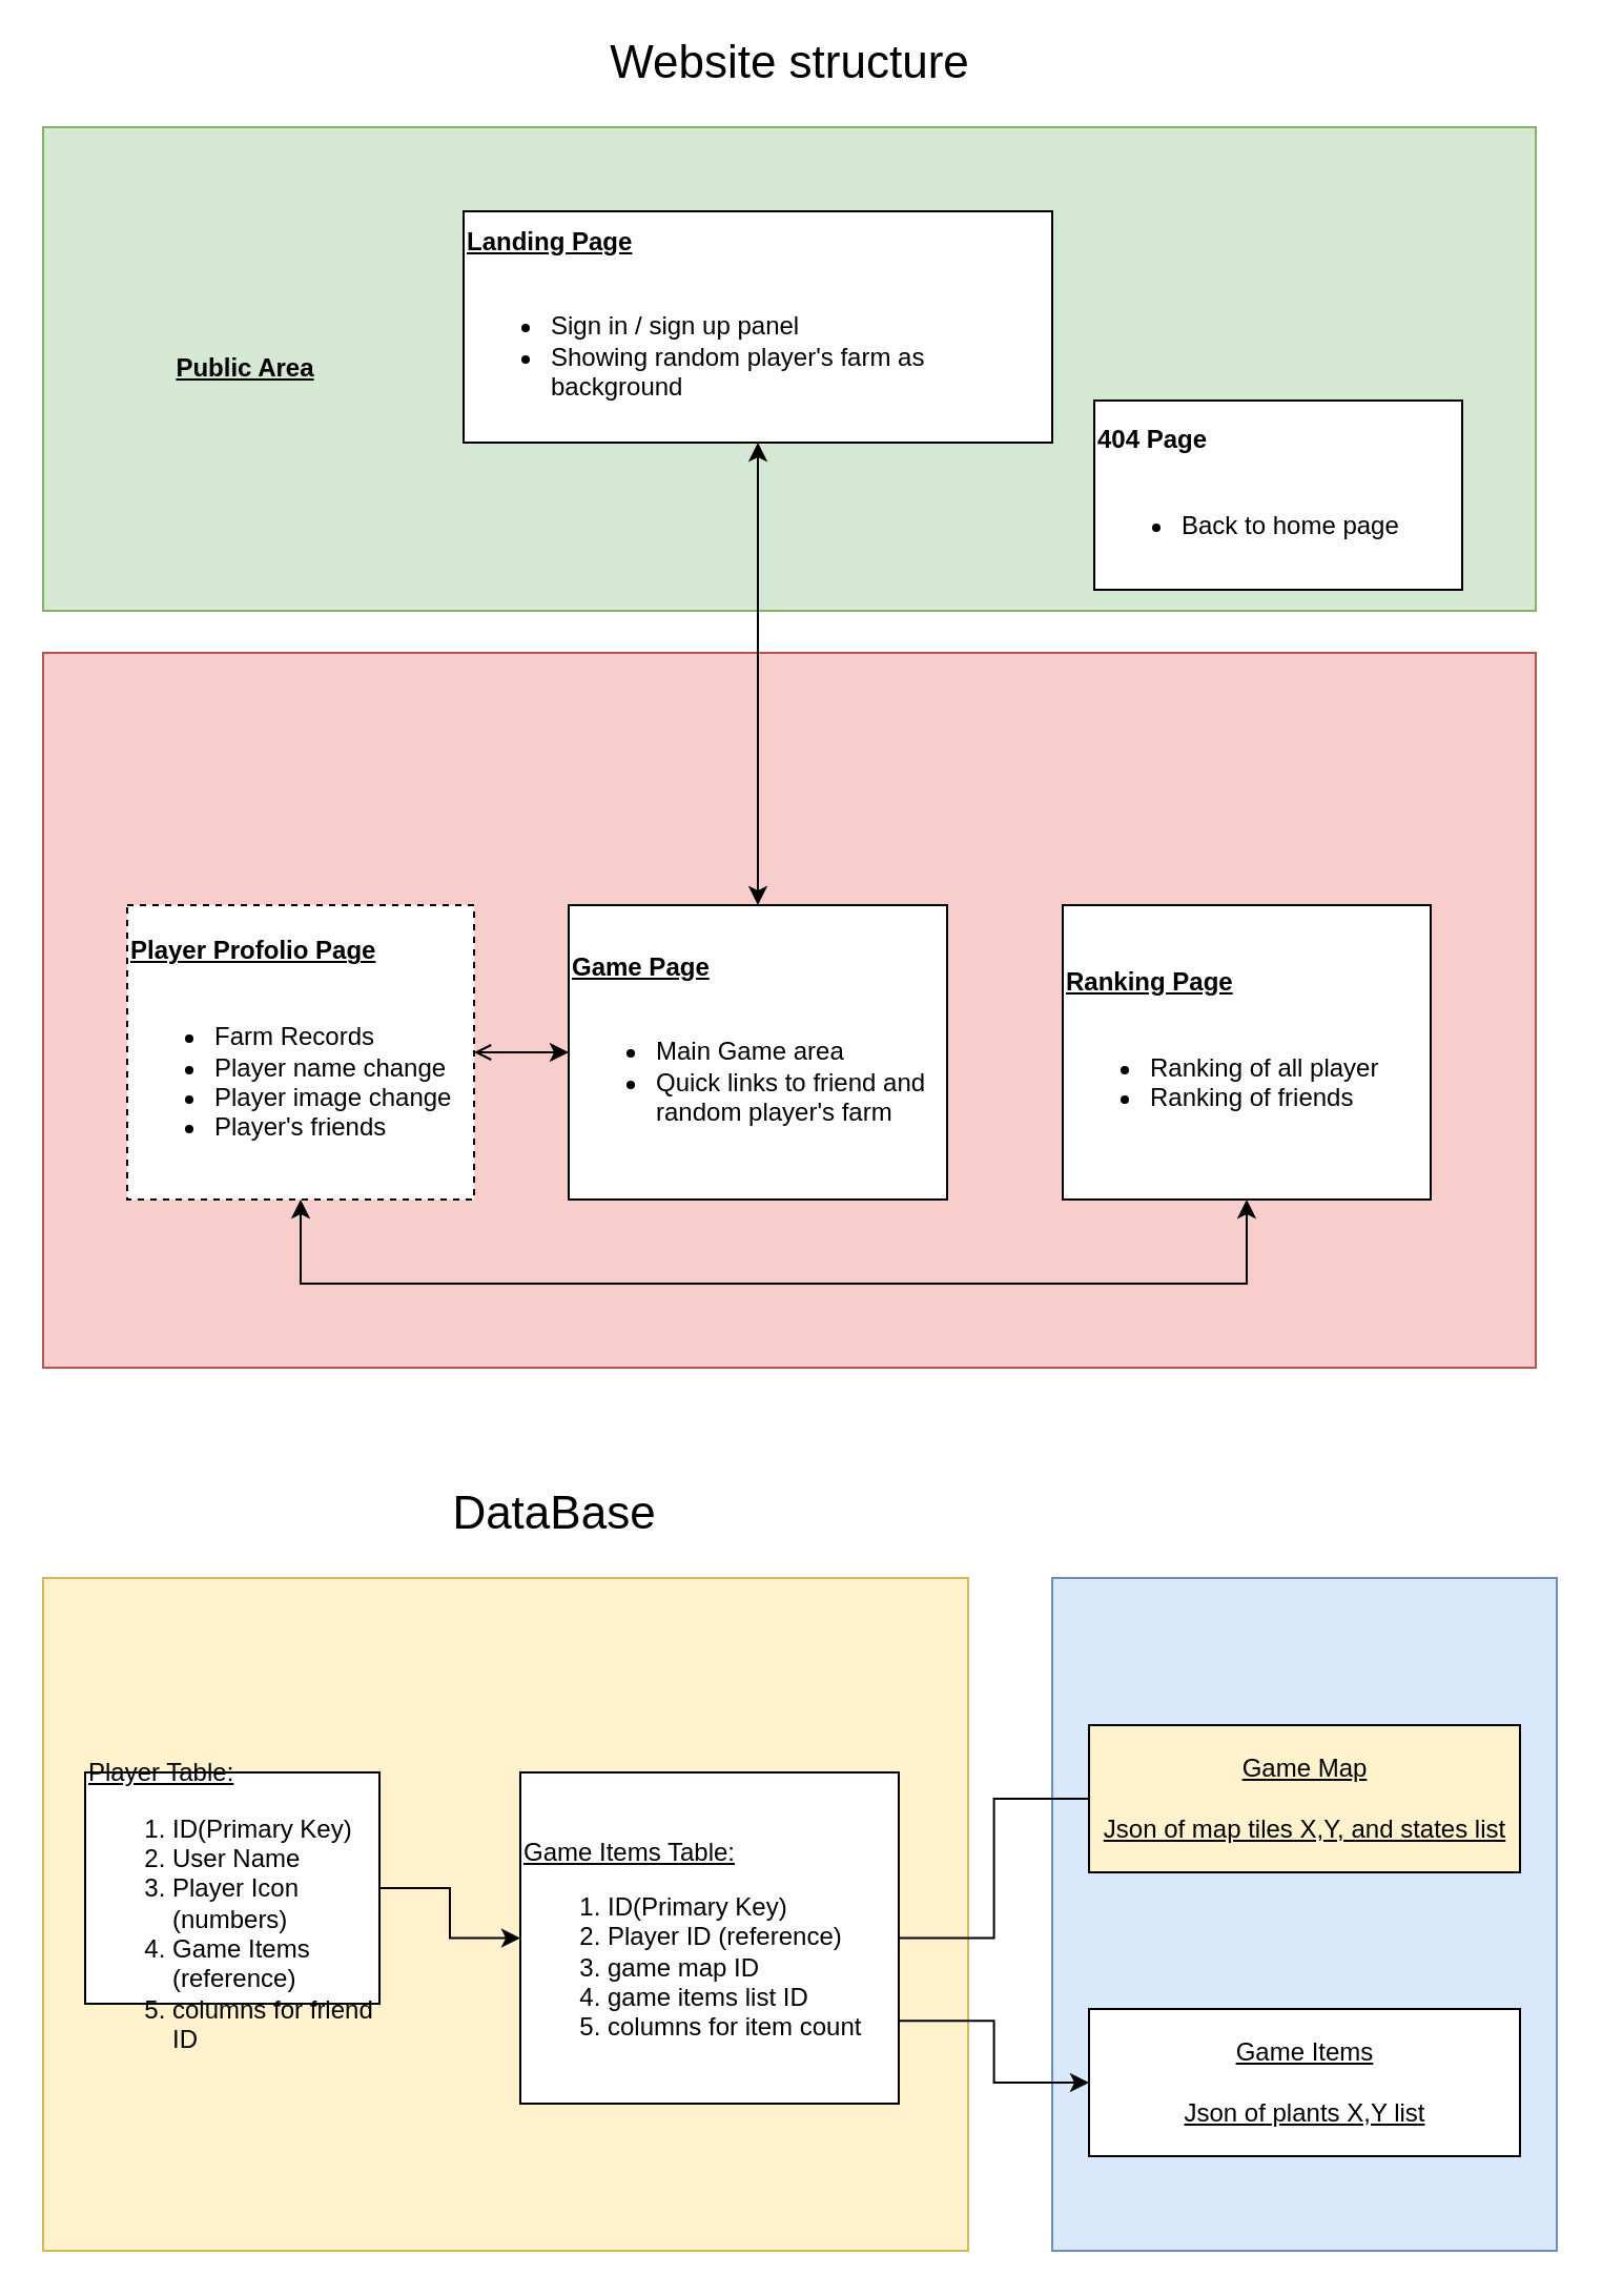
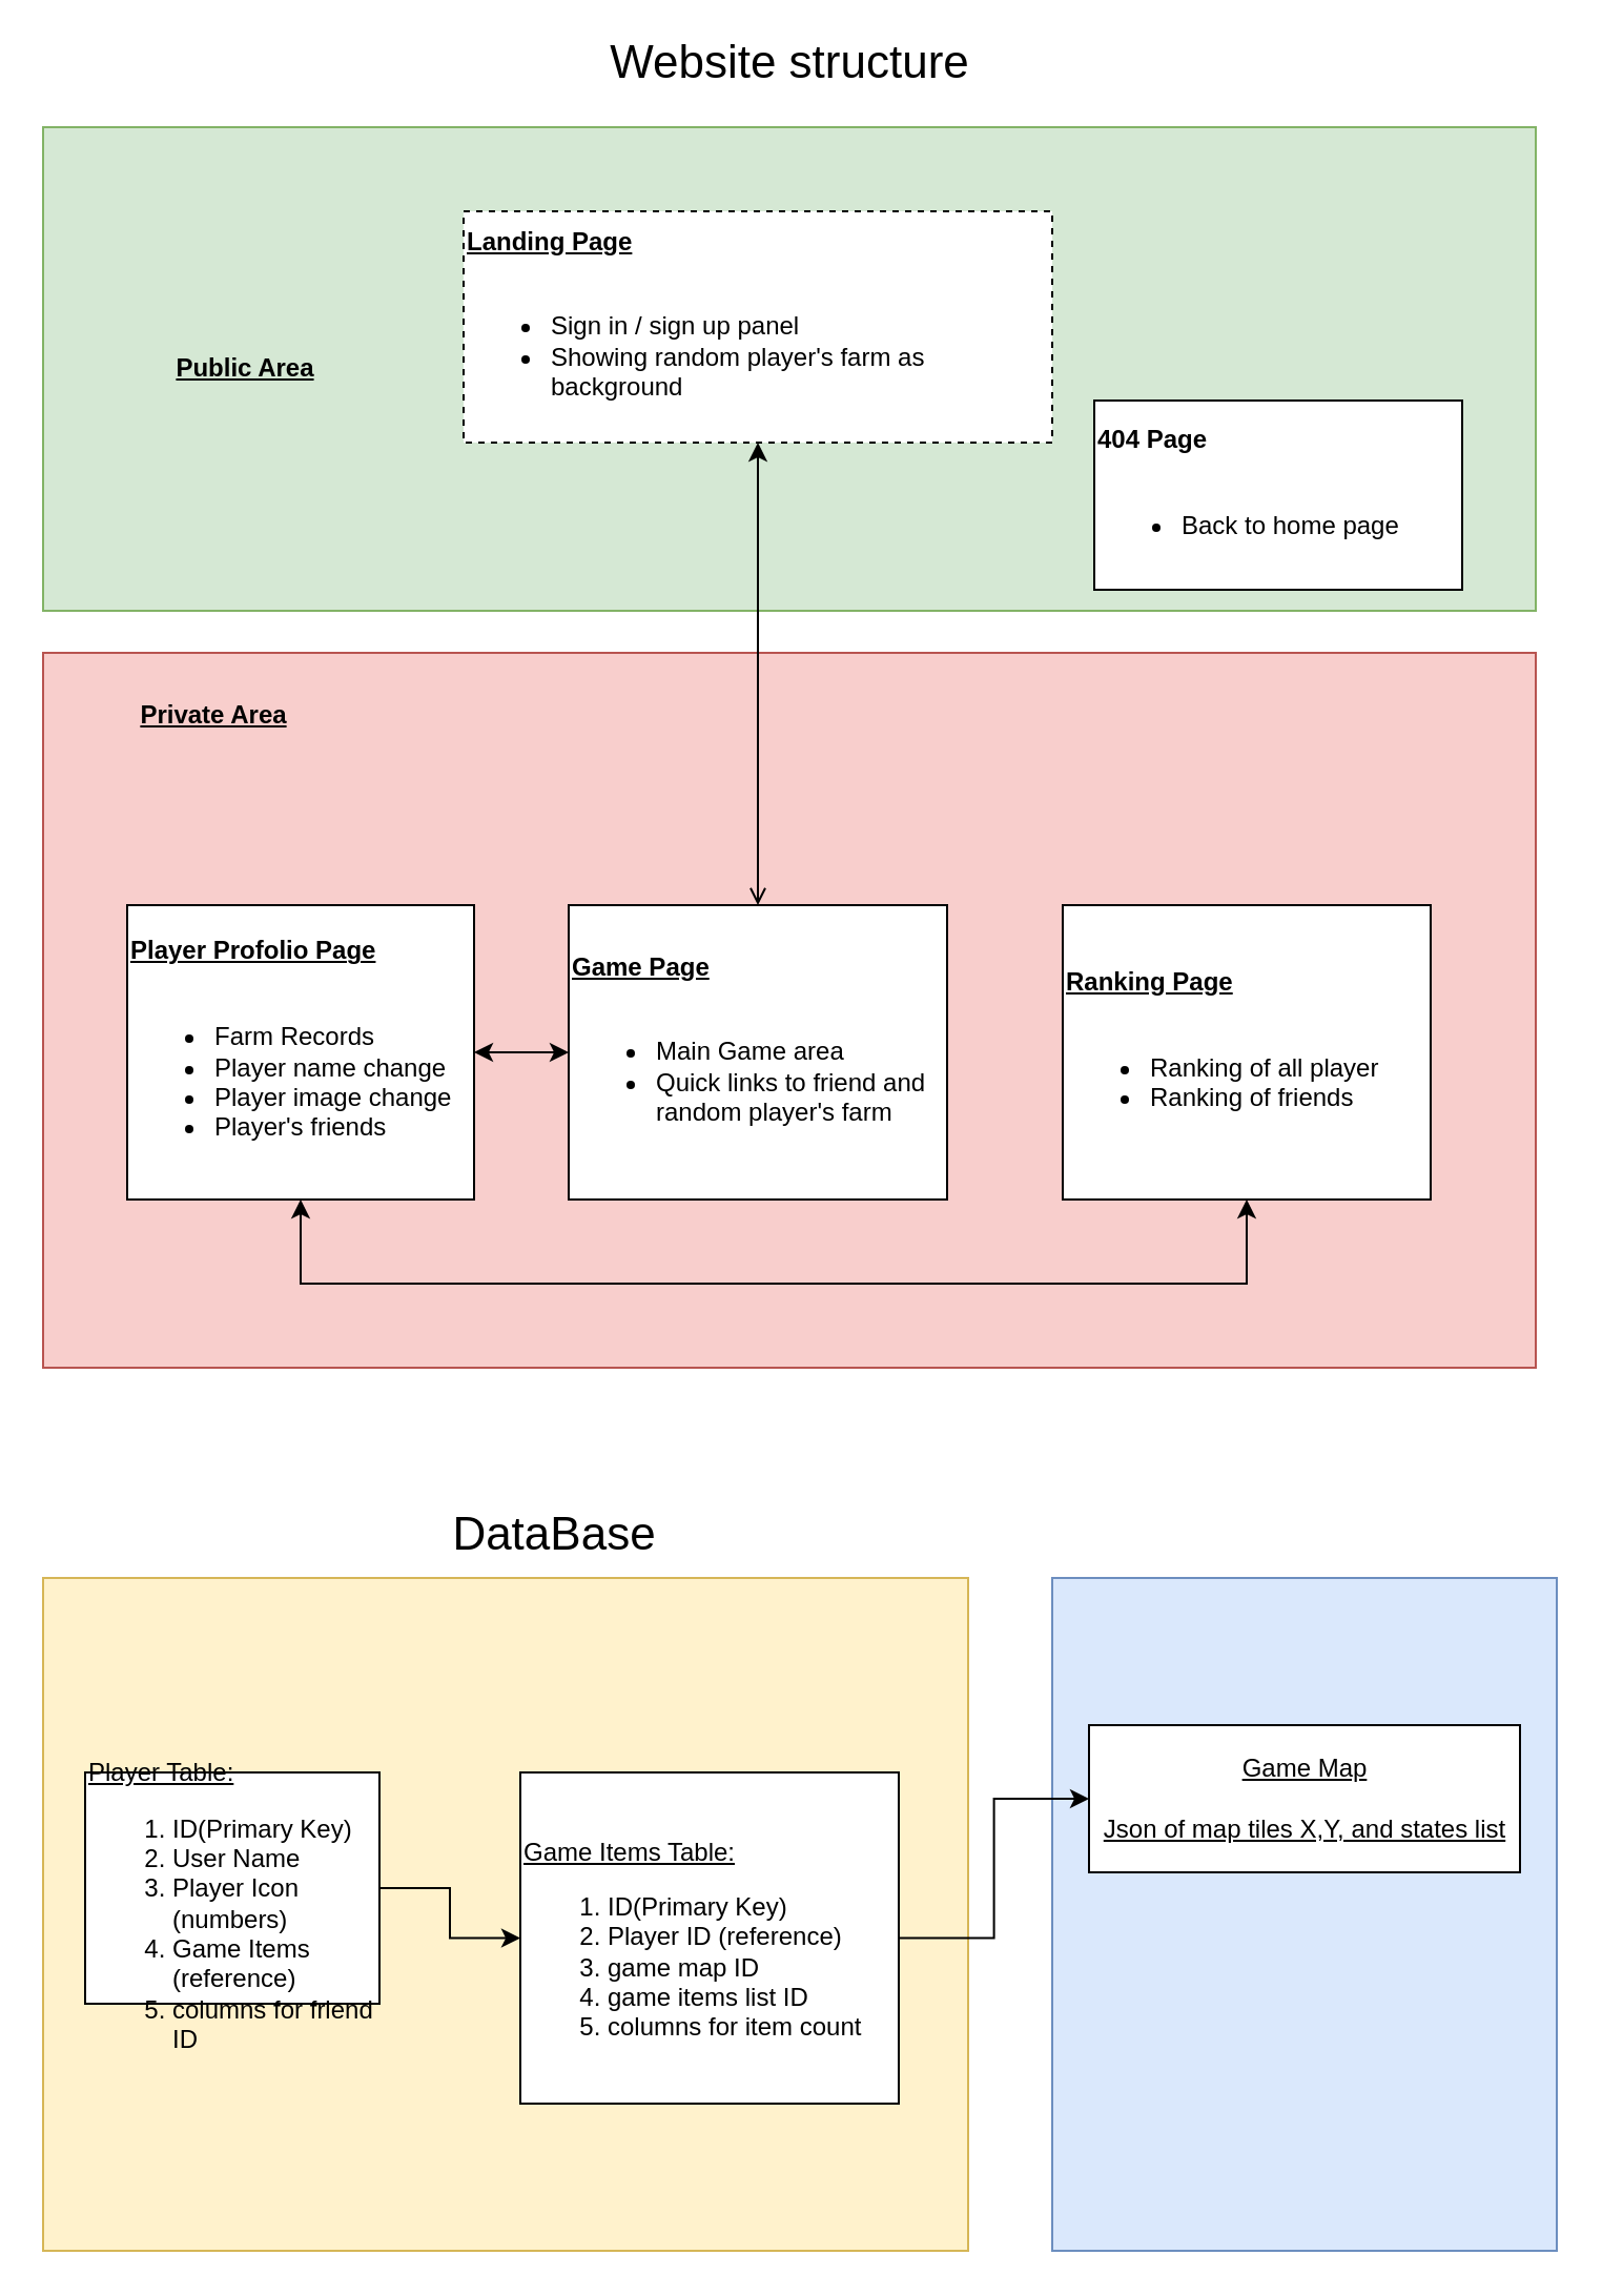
- <mxCell id="7" value="&lt;b&gt;&lt;u&gt;Landing Page&lt;br&gt;&lt;/u&gt;&lt;/b&gt;&lt;br&gt;&lt;ul&gt;&lt;li&gt;&lt;span&gt;Sign in / sign up panel&lt;/span&gt;&lt;/li&gt;&lt;li&gt;&lt;span&gt;Showing random player's farm as background&lt;/span&gt;&lt;/li&gt;&lt;/ul&gt;" style="rounded=0;whiteSpace=wrap;html=1;shadow=0;glass=0;comic=0;align=left;" parent="1" vertex="1"><mxGeometry x="220" y="100" width="280" height="110" as="geometry" /></mxCell>
+ <mxCell id="7" value="&lt;b&gt;&lt;u&gt;Landing Page&lt;br&gt;&lt;/u&gt;&lt;/b&gt;&lt;br&gt;&lt;ul&gt;&lt;li&gt;&lt;span&gt;Sign in / sign up panel&lt;/span&gt;&lt;/li&gt;&lt;li&gt;&lt;span&gt;Showing random player's farm as background&lt;/span&gt;&lt;/li&gt;&lt;/ul&gt;" style="rounded=0;whiteSpace=wrap;html=1;shadow=0;glass=0;comic=0;align=left;dashed=1;" parent="1" vertex="1"><mxGeometry x="220" y="100" width="280" height="110" as="geometry" /></mxCell>
+ <mxCell id="16" value="&lt;b&gt;&lt;u&gt;Private Area&lt;/u&gt;&lt;/b&gt;" style="text;html=1;strokeColor=none;fillColor=none;align=center;verticalAlign=middle;whiteSpace=wrap;rounded=0;shadow=0;glass=0;comic=0;" parent="1" vertex="1"><mxGeometry x="30" y="330" width="143" height="20" as="geometry" /></mxCell>
- <mxCell id="6" style="edgeStyle=orthogonalEdgeStyle;rounded=0;orthogonalLoop=1;jettySize=auto;html=1;entryX=0.5;entryY=0;entryDx=0;entryDy=0;startArrow=classic;startFill=1;" parent="1" source="7" target="9" edge="1"><mxGeometry relative="1" as="geometry" /></mxCell>
+ <mxCell id="6" style="edgeStyle=orthogonalEdgeStyle;rounded=0;orthogonalLoop=1;jettySize=auto;html=1;entryX=0.5;entryY=0;entryDx=0;entryDy=0;startArrow=classic;startFill=1;endArrow=open;" parent="1" source="7" target="9" edge="1"><mxGeometry relative="1" as="geometry" /></mxCell>
- <mxCell id="12" value="&lt;b&gt;&lt;u&gt;Player Profolio Page&lt;/u&gt;&lt;/b&gt;&lt;br&gt;&lt;br&gt;&lt;ul&gt;&lt;li&gt;Farm Records&lt;/li&gt;&lt;li&gt;Player name change&lt;/li&gt;&lt;li&gt;Player image change&lt;/li&gt;&lt;li&gt;Player's friends&lt;/li&gt;&lt;/ul&gt;" style="rounded=0;whiteSpace=wrap;html=1;shadow=0;glass=0;comic=0;align=left;dashed=1;" parent="1" vertex="1"><mxGeometry x="60" y="430" width="165" height="140" as="geometry" /></mxCell>
+ <mxCell id="12" value="&lt;b&gt;&lt;u&gt;Player Profolio Page&lt;/u&gt;&lt;/b&gt;&lt;br&gt;&lt;br&gt;&lt;ul&gt;&lt;li&gt;Farm Records&lt;/li&gt;&lt;li&gt;Player name change&lt;/li&gt;&lt;li&gt;Player image change&lt;/li&gt;&lt;li&gt;Player's friends&lt;/li&gt;&lt;/ul&gt;" style="rounded=0;whiteSpace=wrap;html=1;shadow=0;glass=0;comic=0;align=left;" parent="1" vertex="1"><mxGeometry x="60" y="430" width="165" height="140" as="geometry" /></mxCell>
- <mxCell id="8" style="edgeStyle=orthogonalEdgeStyle;rounded=0;orthogonalLoop=1;jettySize=auto;html=1;entryX=1;entryY=0.5;entryDx=0;entryDy=0;startArrow=classic;startFill=1;endArrow=open;" parent="1" source="9" target="12" edge="1"><mxGeometry relative="1" as="geometry" /></mxCell>
+ <mxCell id="8" style="edgeStyle=orthogonalEdgeStyle;rounded=0;orthogonalLoop=1;jettySize=auto;html=1;entryX=1;entryY=0.5;entryDx=0;entryDy=0;startArrow=classic;startFill=1;" parent="1" source="9" target="12" edge="1"><mxGeometry relative="1" as="geometry" /></mxCell>
- <mxCell id="22" value="&lt;font style=&quot;font-size: 22px&quot;&gt;DataBase&lt;/font&gt;" style="text;html=1;strokeColor=none;fillColor=none;align=center;verticalAlign=middle;whiteSpace=wrap;rounded=0;shadow=0;glass=0;comic=0;" parent="1" vertex="1"><mxGeometry x="159.5" y="710" width="207" height="20" as="geometry" /></mxCell>
+ <mxCell id="22" value="&lt;font style=&quot;font-size: 22px&quot;&gt;DataBase&lt;/font&gt;" style="text;html=1;strokeColor=none;fillColor=none;align=center;verticalAlign=middle;whiteSpace=wrap;rounded=0;shadow=0;glass=0;comic=0;" parent="1" vertex="1"><mxGeometry x="159.5" y="720" width="207" height="20" as="geometry" /></mxCell>
- <mxCell id="19" style="edgeStyle=orthogonalEdgeStyle;rounded=0;orthogonalLoop=1;jettySize=auto;html=1;exitX=1;exitY=0.5;exitDx=0;exitDy=0;entryX=0;entryY=0.5;entryDx=0;entryDy=0;endArrow=none;" parent="1" source="21" target="23" edge="1"><mxGeometry relative="1" as="geometry" /></mxCell>
+ <mxCell id="19" style="edgeStyle=orthogonalEdgeStyle;rounded=0;orthogonalLoop=1;jettySize=auto;html=1;exitX=1;exitY=0.5;exitDx=0;exitDy=0;entryX=0;entryY=0.5;entryDx=0;entryDy=0;" parent="1" source="21" target="23" edge="1"><mxGeometry relative="1" as="geometry" /></mxCell>
- <mxCell id="23" value="&lt;u&gt;Game Map&lt;br&gt;&lt;br&gt;Json of map tiles X,Y, and states list&lt;br&gt;&lt;/u&gt;" style="rounded=0;whiteSpace=wrap;html=1;fillColor=#fff2cc;" parent="1" vertex="1"><mxGeometry x="517.5" y="820" width="205" height="70" as="geometry" /></mxCell>
+ <mxCell id="23" value="&lt;u&gt;Game Map&lt;br&gt;&lt;br&gt;Json of map tiles X,Y, and states list&lt;br&gt;&lt;/u&gt;" style="rounded=0;whiteSpace=wrap;html=1;" parent="1" vertex="1"><mxGeometry x="517.5" y="820" width="205" height="70" as="geometry" /></mxCell>
- <mxCell id="20" style="edgeStyle=orthogonalEdgeStyle;rounded=0;orthogonalLoop=1;jettySize=auto;html=1;exitX=1;exitY=0.75;exitDx=0;exitDy=0;entryX=0;entryY=0.5;entryDx=0;entryDy=0;" parent="1" source="21" target="24" edge="1"><mxGeometry relative="1" as="geometry" /></mxCell>
- <mxCell id="24" value="&lt;u&gt;Game Items&lt;br&gt;&lt;br&gt;Json of plants X,Y list&lt;br&gt;&lt;/u&gt;" style="rounded=0;whiteSpace=wrap;html=1;" parent="1" vertex="1"><mxGeometry x="517.5" y="955" width="205" height="70" as="geometry" /></mxCell>
